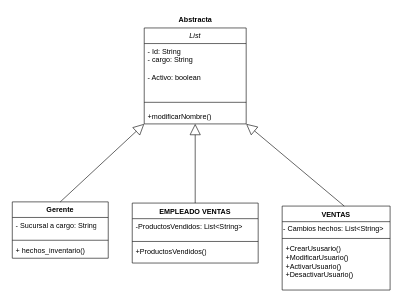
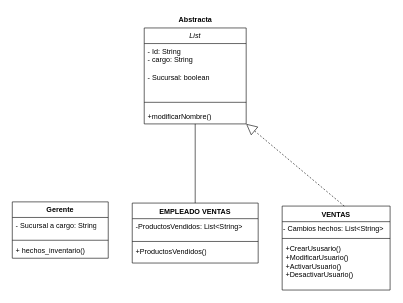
- <mxCell id="12" value="- Activo: boolean" style="text;align=left;verticalAlign=top;spacingLeft=4;spacingRight=4;overflow=hidden;rotatable=0;points=[[0,0.5],[1,0.5]];portConstraint=eastwest;" vertex="1" parent="10"><mxGeometry y="70" width="170" height="44" as="geometry" /></mxCell>
+ <mxCell id="12" value="- Sucursal: boolean" style="text;align=left;verticalAlign=top;spacingLeft=4;spacingRight=4;overflow=hidden;rotatable=0;points=[[0,0.5],[1,0.5]];portConstraint=eastwest;" vertex="1" parent="10"><mxGeometry y="70" width="170" height="44" as="geometry" /></mxCell>
- <mxCell id="21" value="" style="endArrow=block;endSize=16;endFill=0;html=1;rounded=0;entryX=0.5;entryY=1;entryDx=0;entryDy=0;exitX=0.5;exitY=0;exitDx=0;exitDy=0;" edge="1" parent="1" source="17" target="10"><mxGeometry width="160" relative="1" as="geometry"><mxPoint x="270" y="346" as="sourcePoint" /><mxPoint x="400" y="326" as="targetPoint" /></mxGeometry></mxCell>
+ <mxCell id="21" value="" style="endArrow=none;endSize=16;endFill=0;html=1;rounded=0;entryX=0.5;entryY=1;entryDx=0;entryDy=0;exitX=0.5;exitY=0;exitDx=0;exitDy=0;" edge="1" parent="1" source="17" target="10"><mxGeometry width="160" relative="1" as="geometry"><mxPoint x="270" y="346" as="sourcePoint" /><mxPoint x="400" y="326" as="targetPoint" /></mxGeometry></mxCell>
- <mxCell id="15" value="" style="endArrow=block;endSize=16;endFill=0;html=1;rounded=0;entryX=0;entryY=1;entryDx=0;entryDy=0;exitX=0.5;exitY=0;exitDx=0;exitDy=0;" edge="1" parent="1" source="2" target="10"><mxGeometry width="160" relative="1" as="geometry"><mxPoint x="120" y="256" as="sourcePoint" /><mxPoint x="190" y="216" as="targetPoint" /></mxGeometry></mxCell>
- <mxCell id="16" value="" style="endArrow=block;endSize=16;endFill=0;html=1;rounded=0;exitX=0.575;exitY=0;exitDx=0;exitDy=0;exitPerimeter=0;entryX=1;entryY=1;entryDx=0;entryDy=0;" edge="1" parent="1" source="6" target="10"><mxGeometry width="160" relative="1" as="geometry"><mxPoint x="548" y="346" as="sourcePoint" /><mxPoint x="540" y="236" as="targetPoint" /></mxGeometry></mxCell>
+ <mxCell id="16" value="" style="endArrow=block;endSize=16;endFill=0;html=1;rounded=0;exitX=0.575;exitY=0;exitDx=0;exitDy=0;exitPerimeter=0;entryX=1;entryY=1;entryDx=0;entryDy=0;dashed=1;" edge="1" parent="1" source="6" target="10"><mxGeometry width="160" relative="1" as="geometry"><mxPoint x="548" y="346" as="sourcePoint" /><mxPoint x="540" y="236" as="targetPoint" /></mxGeometry></mxCell>
